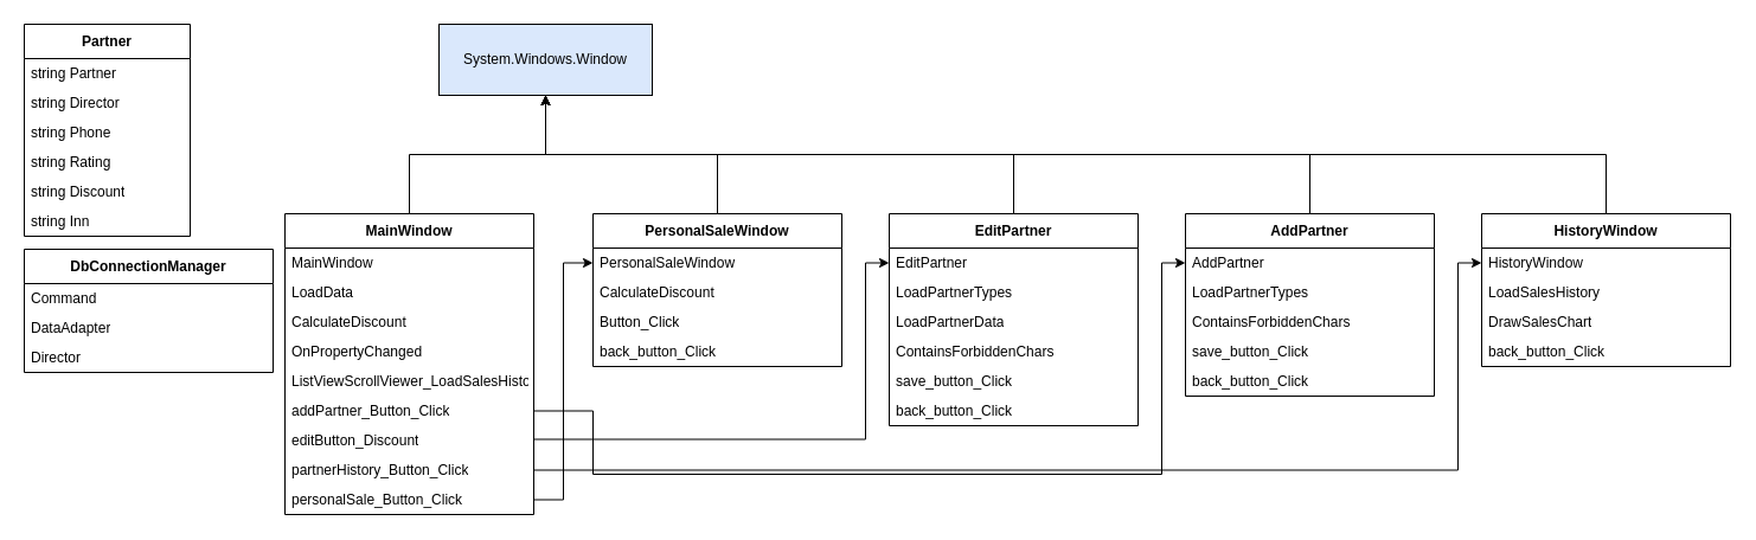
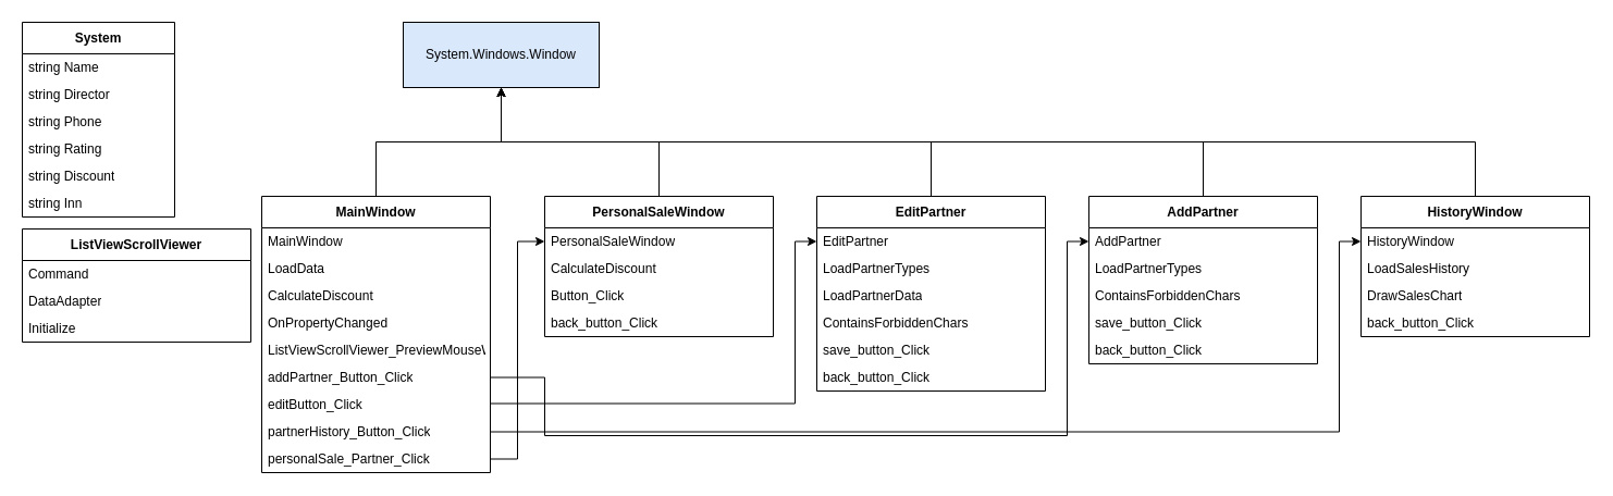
- <mxCell id="2" value="Partner" style="swimlane;fontStyle=1;align=center;verticalAlign=middle;childLayout=stackLayout;horizontal=1;startSize=29;horizontalStack=0;resizeParent=1;resizeParentMax=0;resizeLast=0;collapsible=0;marginBottom=0;html=1;whiteSpace=wrap;" vertex="1" parent="1"><mxGeometry x="20" y="20" width="140" height="179" as="geometry" /></mxCell>
+ <mxCell id="2" value="System" style="swimlane;fontStyle=1;align=center;verticalAlign=middle;childLayout=stackLayout;horizontal=1;startSize=29;horizontalStack=0;resizeParent=1;resizeParentMax=0;resizeLast=0;collapsible=0;marginBottom=0;html=1;whiteSpace=wrap;" vertex="1" parent="1"><mxGeometry x="20" y="20" width="140" height="179" as="geometry" /></mxCell>
- <mxCell id="3" value="string Partner" style="text;html=1;strokeColor=none;fillColor=none;align=left;verticalAlign=middle;spacingLeft=4;spacingRight=4;overflow=hidden;rotatable=0;points=[[0,0.5],[1,0.5]];portConstraint=eastwest;whiteSpace=wrap;" vertex="1" parent="2"><mxGeometry y="29" width="140" height="25" as="geometry" /></mxCell>
+ <mxCell id="3" value="string Name" style="text;html=1;strokeColor=none;fillColor=none;align=left;verticalAlign=middle;spacingLeft=4;spacingRight=4;overflow=hidden;rotatable=0;points=[[0,0.5],[1,0.5]];portConstraint=eastwest;whiteSpace=wrap;" vertex="1" parent="2"><mxGeometry y="29" width="140" height="25" as="geometry" /></mxCell>
- <mxCell id="52" value="DbConnectionManager" style="swimlane;fontStyle=1;align=center;verticalAlign=middle;childLayout=stackLayout;horizontal=1;startSize=29;horizontalStack=0;resizeParent=1;resizeParentMax=0;resizeLast=0;collapsible=0;marginBottom=0;html=1;whiteSpace=wrap;" vertex="1" parent="1"><mxGeometry x="20" y="210" width="210" height="104" as="geometry" /></mxCell>
+ <mxCell id="52" value="ListViewScrollViewer" style="swimlane;fontStyle=1;align=center;verticalAlign=middle;childLayout=stackLayout;horizontal=1;startSize=29;horizontalStack=0;resizeParent=1;resizeParentMax=0;resizeLast=0;collapsible=0;marginBottom=0;html=1;whiteSpace=wrap;" vertex="1" parent="1"><mxGeometry x="20" y="210" width="210" height="104" as="geometry" /></mxCell>
- <mxCell id="55" value="Director" style="text;html=1;strokeColor=none;fillColor=none;align=left;verticalAlign=middle;spacingLeft=4;spacingRight=4;overflow=hidden;rotatable=0;points=[[0,0.5],[1,0.5]];portConstraint=eastwest;whiteSpace=wrap;" vertex="1" parent="52"><mxGeometry y="79" width="210" height="25" as="geometry" /></mxCell>
+ <mxCell id="55" value="Initialize" style="text;html=1;strokeColor=none;fillColor=none;align=left;verticalAlign=middle;spacingLeft=4;spacingRight=4;overflow=hidden;rotatable=0;points=[[0,0.5],[1,0.5]];portConstraint=eastwest;whiteSpace=wrap;" vertex="1" parent="52"><mxGeometry y="79" width="210" height="25" as="geometry" /></mxCell>
- <mxCell id="16" value="ListViewScrollViewer_LoadSalesHistory" style="text;html=1;strokeColor=none;fillColor=none;align=left;verticalAlign=middle;spacingLeft=4;spacingRight=4;overflow=hidden;rotatable=0;points=[[0,0.5],[1,0.5]];portConstraint=eastwest;whiteSpace=wrap;" vertex="1" parent="11"><mxGeometry y="129" width="210" height="25" as="geometry" /></mxCell>
+ <mxCell id="16" value="ListViewScrollViewer_PreviewMouseWheel" style="text;html=1;strokeColor=none;fillColor=none;align=left;verticalAlign=middle;spacingLeft=4;spacingRight=4;overflow=hidden;rotatable=0;points=[[0,0.5],[1,0.5]];portConstraint=eastwest;whiteSpace=wrap;" vertex="1" parent="11"><mxGeometry y="129" width="210" height="25" as="geometry" /></mxCell>
- <mxCell id="18" value="editButton_Discount" style="text;html=1;strokeColor=none;fillColor=none;align=left;verticalAlign=middle;spacingLeft=4;spacingRight=4;overflow=hidden;rotatable=0;points=[[0,0.5],[1,0.5]];portConstraint=eastwest;whiteSpace=wrap;" vertex="1" parent="11"><mxGeometry y="179" width="210" height="25" as="geometry" /></mxCell>
+ <mxCell id="18" value="editButton_Click" style="text;html=1;strokeColor=none;fillColor=none;align=left;verticalAlign=middle;spacingLeft=4;spacingRight=4;overflow=hidden;rotatable=0;points=[[0,0.5],[1,0.5]];portConstraint=eastwest;whiteSpace=wrap;" vertex="1" parent="11"><mxGeometry y="179" width="210" height="25" as="geometry" /></mxCell>
- <mxCell id="20" value="personalSale_Button_Click" style="text;html=1;strokeColor=none;fillColor=none;align=left;verticalAlign=middle;spacingLeft=4;spacingRight=4;overflow=hidden;rotatable=0;points=[[0,0.5],[1,0.5]];portConstraint=eastwest;whiteSpace=wrap;" vertex="1" parent="11"><mxGeometry y="229" width="210" height="25" as="geometry" /></mxCell>
+ <mxCell id="20" value="personalSale_Partner_Click" style="text;html=1;strokeColor=none;fillColor=none;align=left;verticalAlign=middle;spacingLeft=4;spacingRight=4;overflow=hidden;rotatable=0;points=[[0,0.5],[1,0.5]];portConstraint=eastwest;whiteSpace=wrap;" vertex="1" parent="11"><mxGeometry y="229" width="210" height="25" as="geometry" /></mxCell>
